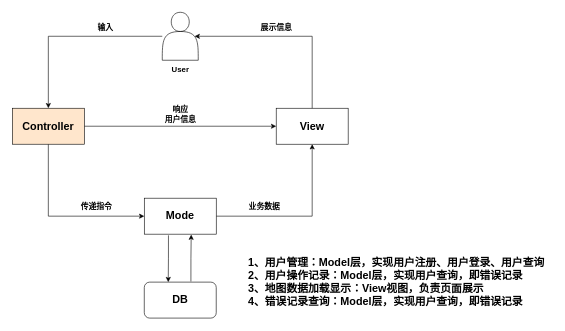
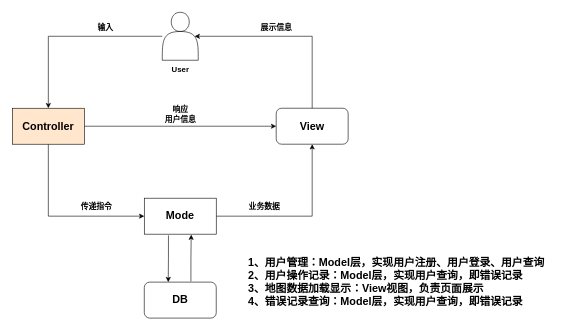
- <mxCell id="8" value="&lt;b style=&quot;font-size: 18px;&quot;&gt;View&lt;/b&gt;" style="whiteSpace=wrap;html=1;fontSize=18;" parent="1" vertex="1"><mxGeometry x="460" y="180" width="120" height="60" as="geometry" /></mxCell>
+ <mxCell id="8" value="&lt;b style=&quot;font-size: 18px;&quot;&gt;View&lt;/b&gt;" style="whiteSpace=wrap;html=1;fontSize=18;rounded=1;" parent="1" vertex="1"><mxGeometry x="460" y="180" width="120" height="60" as="geometry" /></mxCell>
